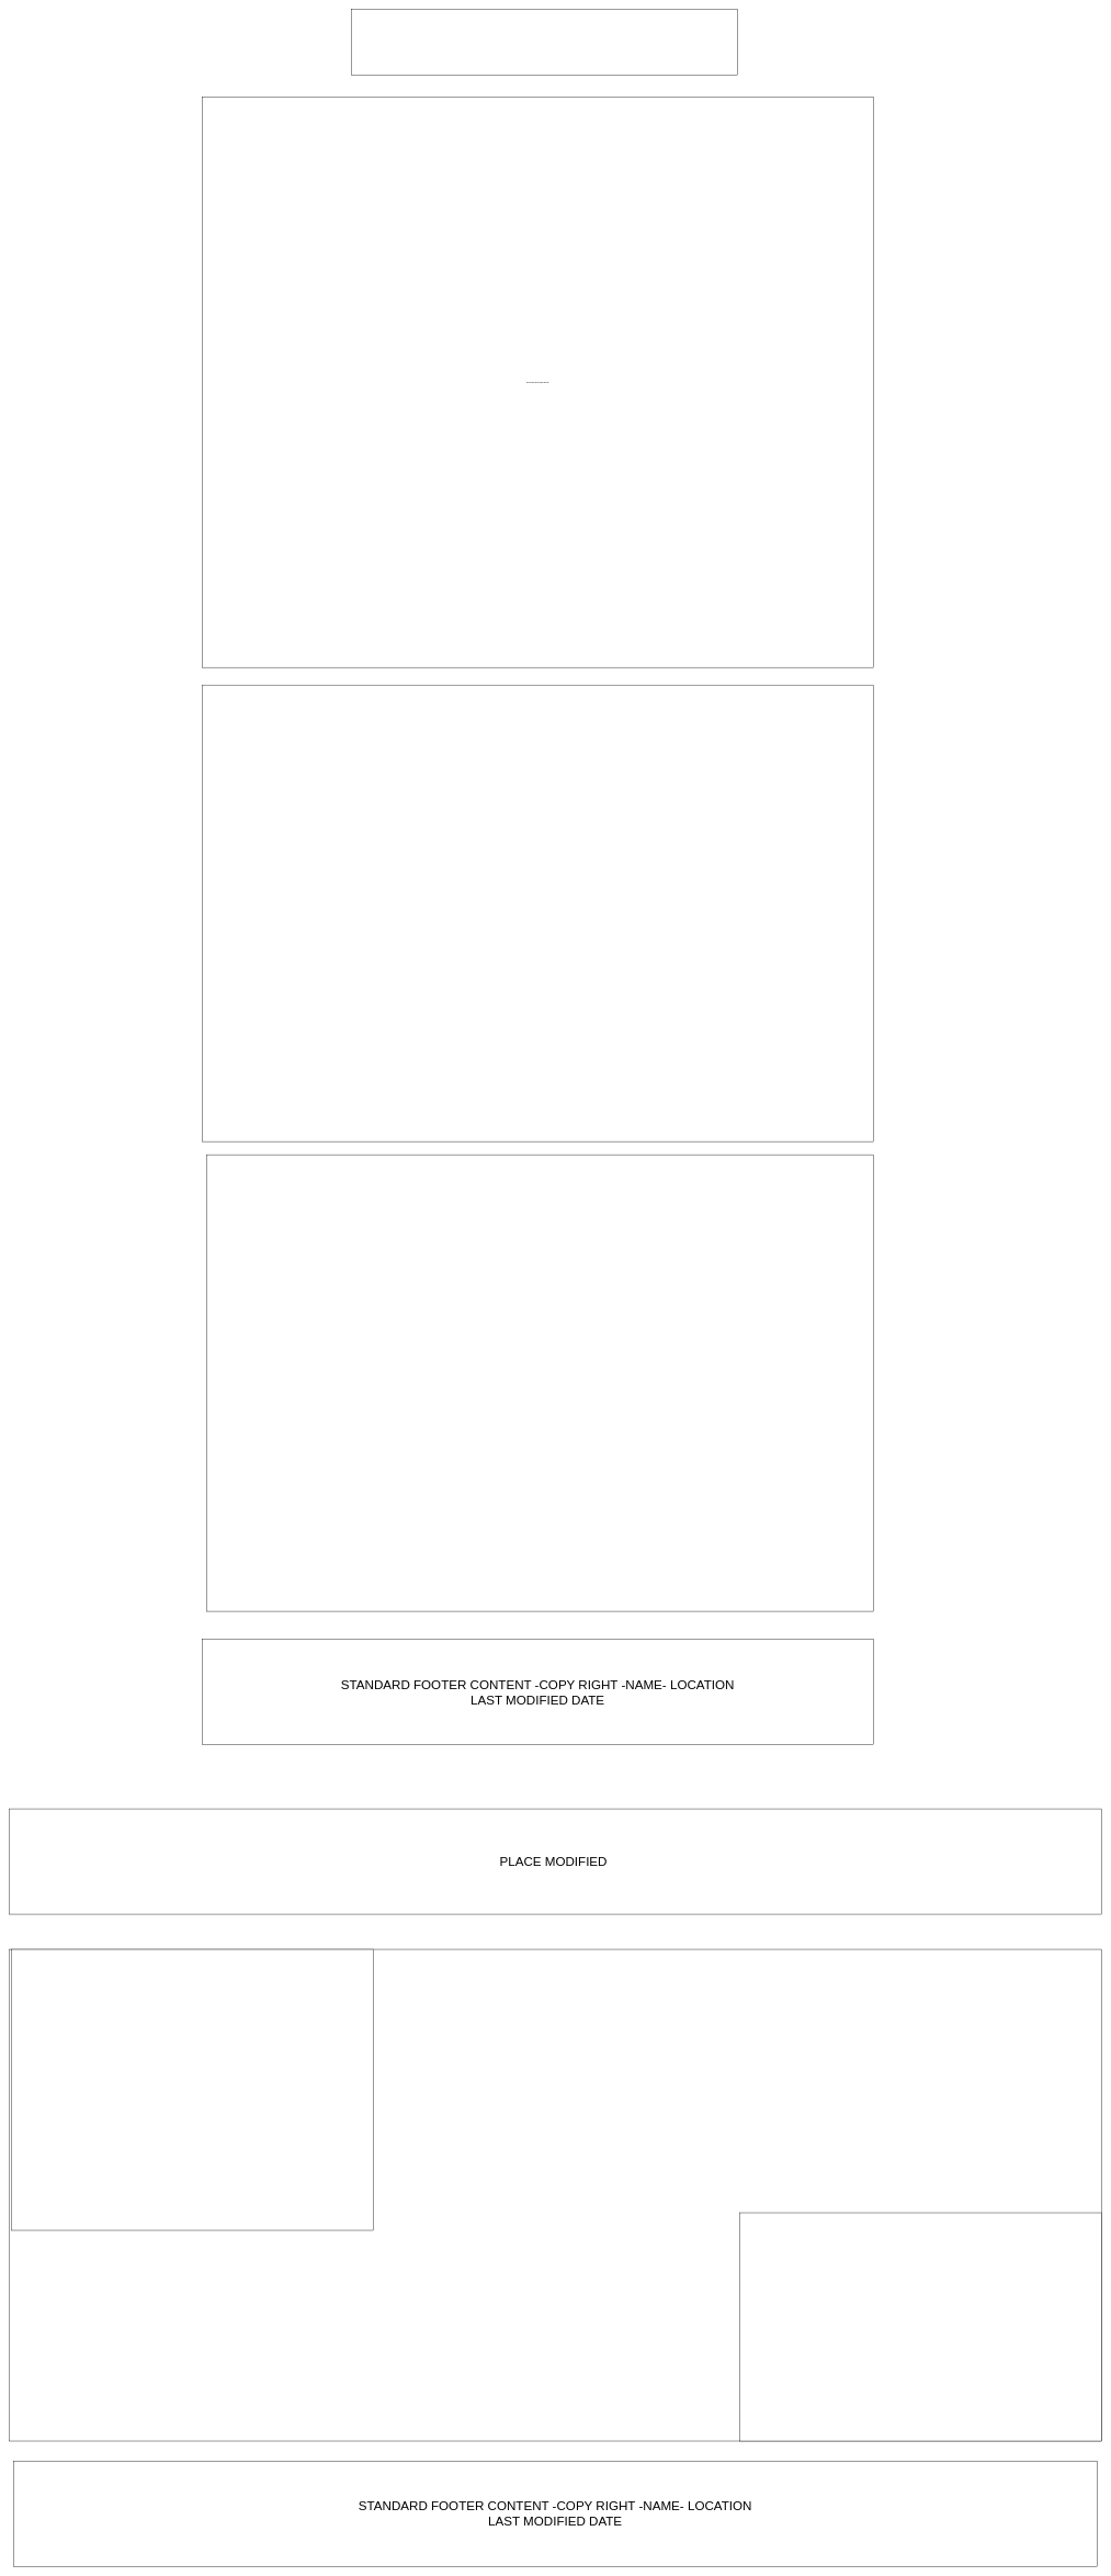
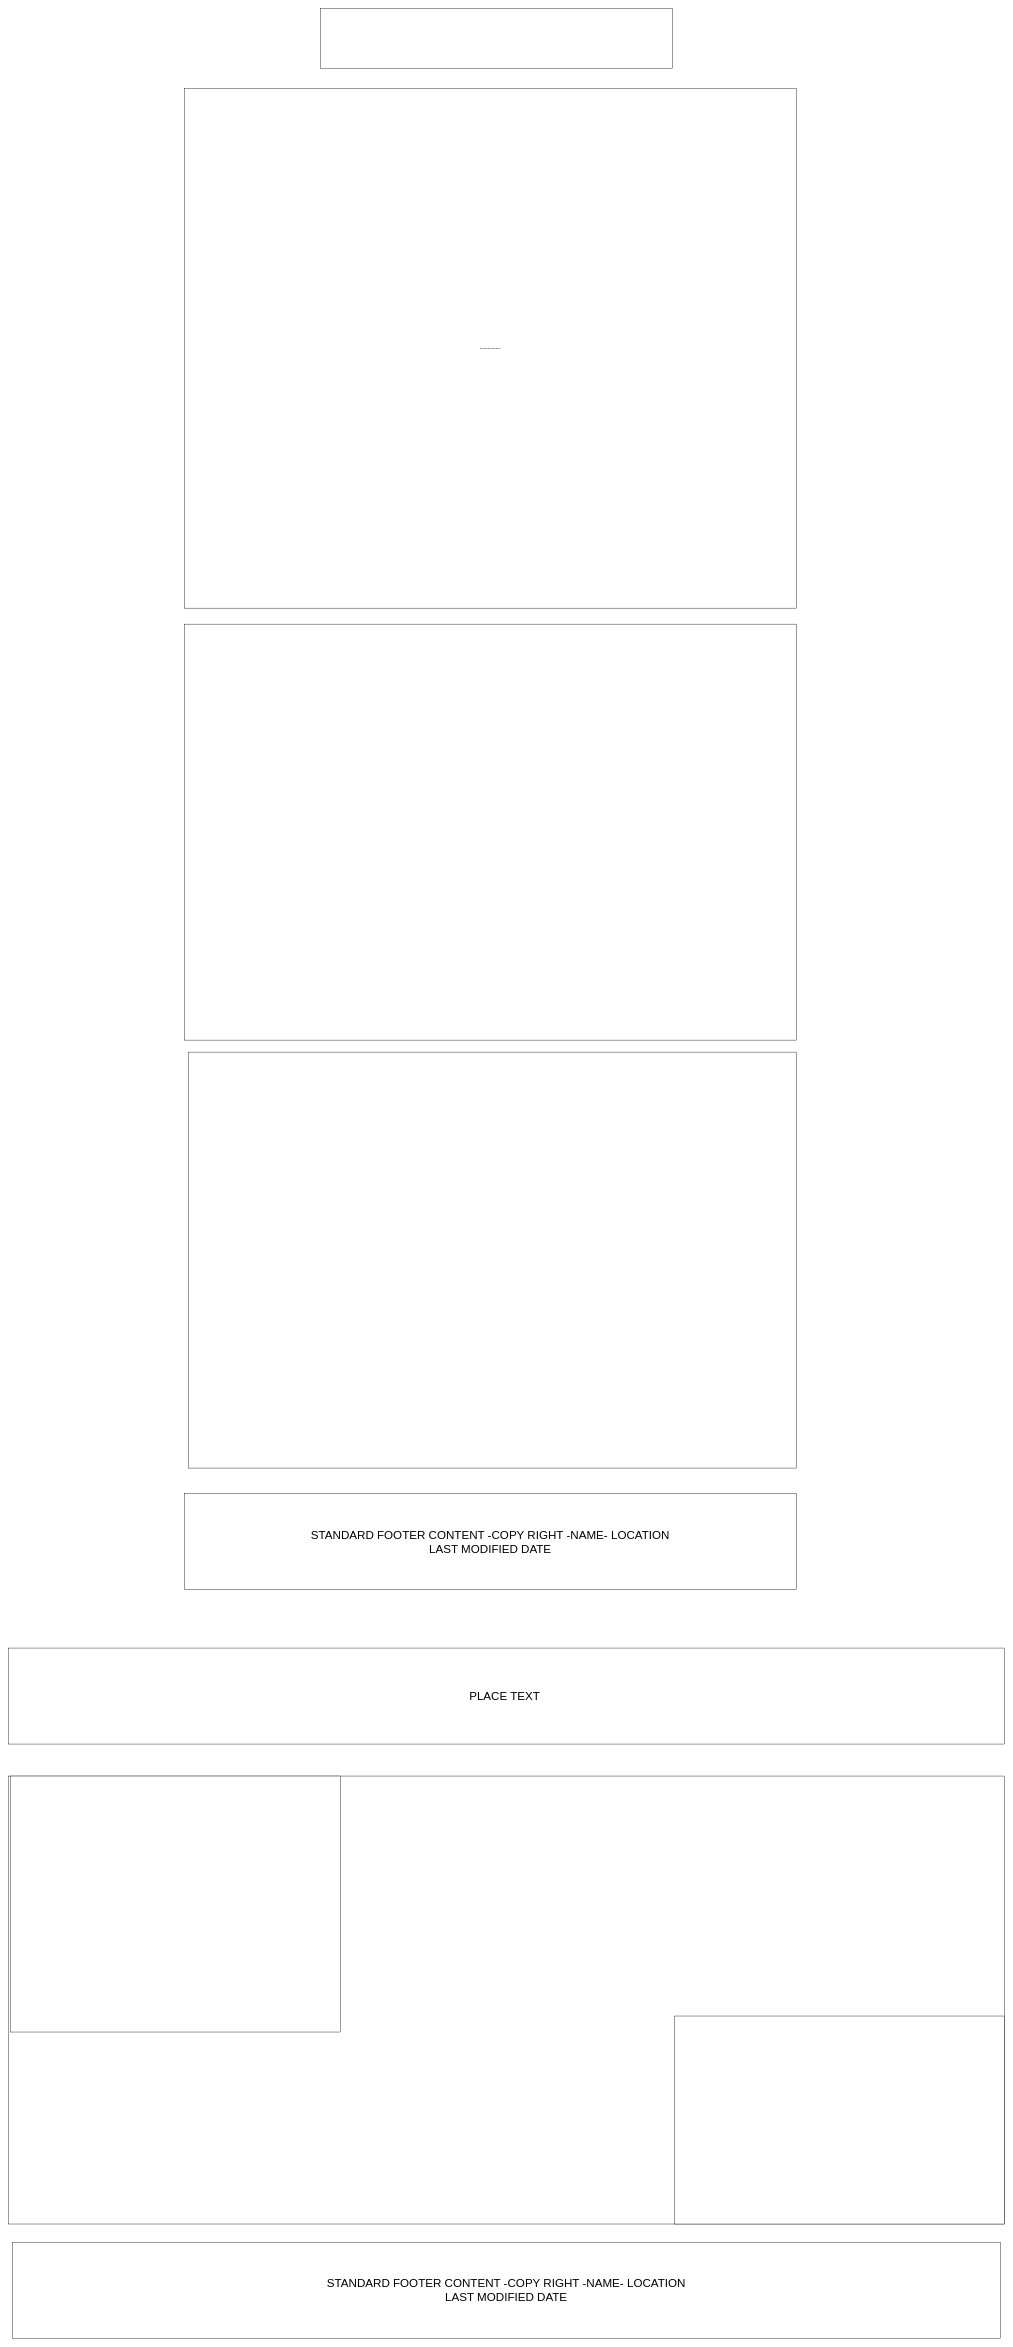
- <mxCell id="8" value="&lt;span style=&quot;font-size: 29px;&quot;&gt;PLACE MODIFIED&amp;nbsp;&lt;/span&gt;" style="rounded=0;whiteSpace=wrap;html=1;" vertex="1" parent="1"><mxGeometry x="20" y="4120" width="2490" height="240" as="geometry" /></mxCell>
+ <mxCell id="8" value="&lt;span style=&quot;font-size: 29px;&quot;&gt;PLACE TEXT&amp;nbsp;&lt;/span&gt;" style="rounded=0;whiteSpace=wrap;html=1;" vertex="1" parent="1"><mxGeometry x="20" y="4120" width="2490" height="240" as="geometry" /></mxCell>
